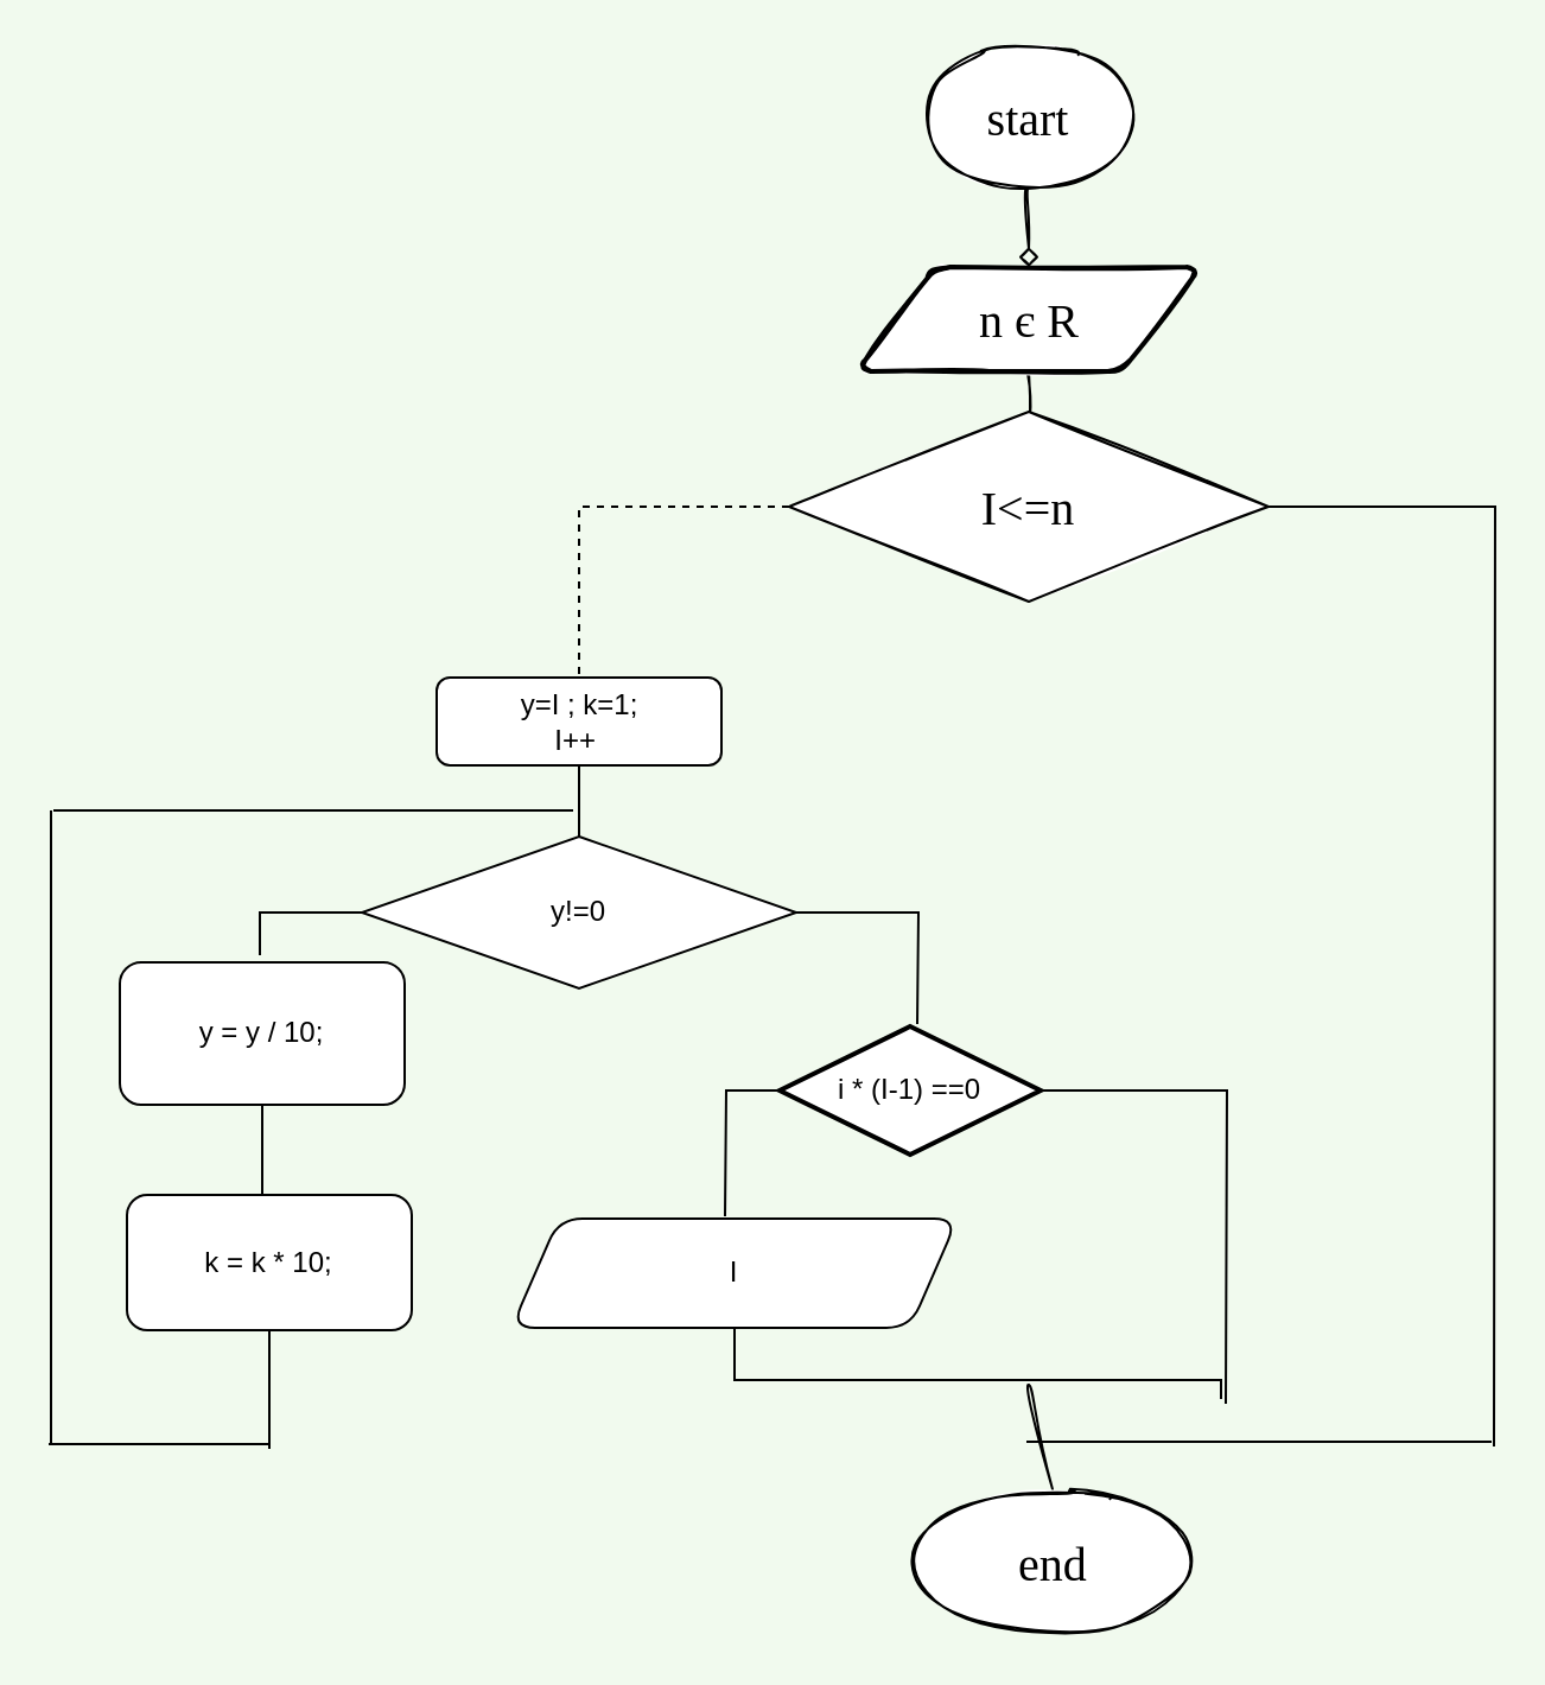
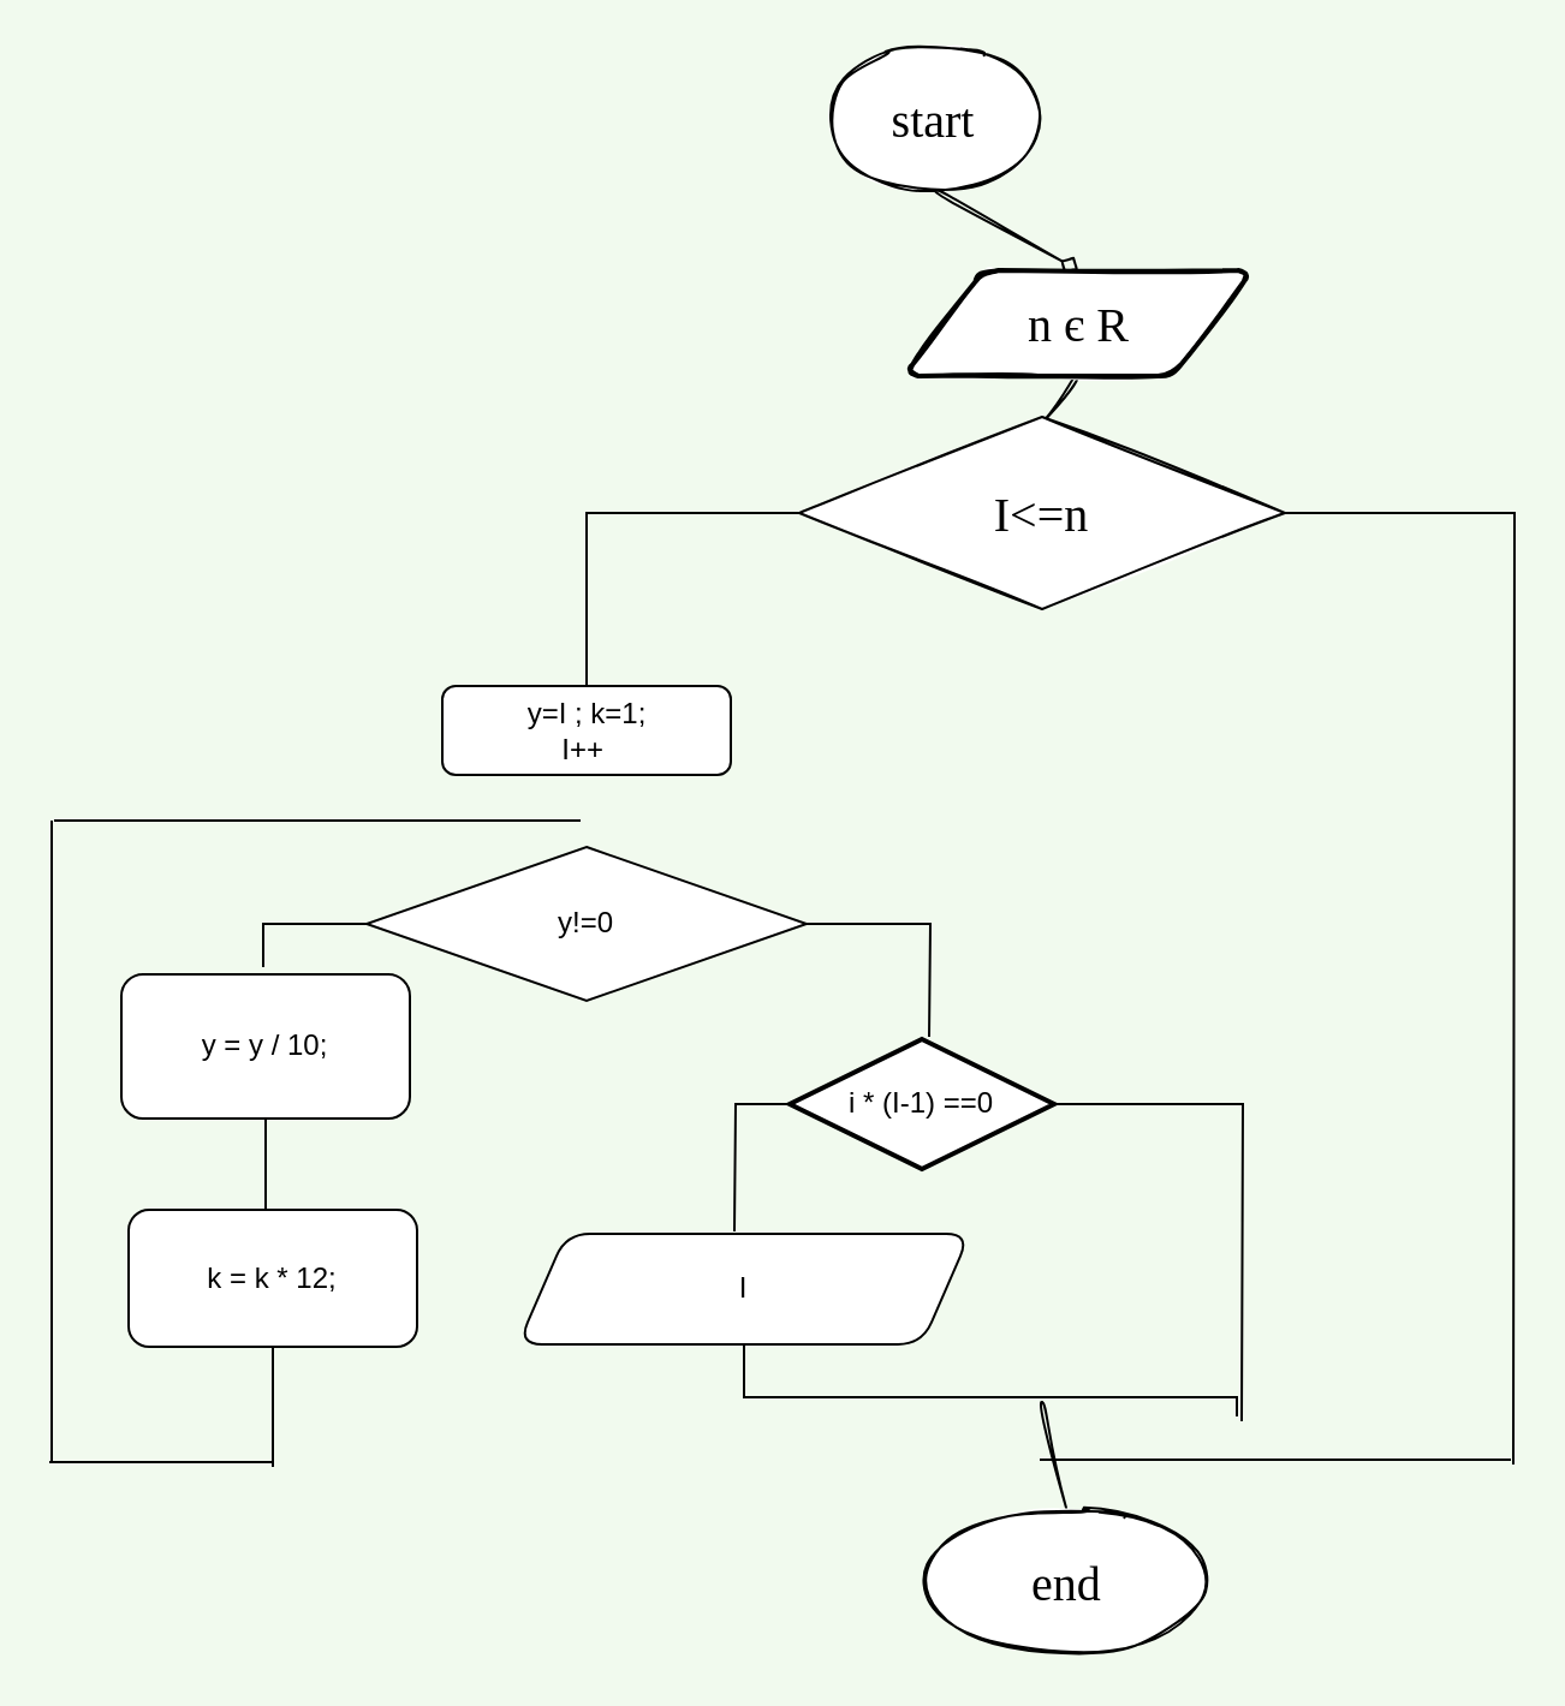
- <mxCell id="3" value="start" style="ellipse;whiteSpace=wrap;html=1;hachureGap=4;fontFamily=Architects Daughter;fontSource=https%3A%2F%2Ffonts.googleapis.com%2Fcss%3Ffamily%3DArchitects%2BDaughter;fontSize=20;sketch=1;rounded=1;" parent="1" vertex="1"><mxGeometry x="387" y="20" width="92" height="58" as="geometry" /></mxCell>
+ <mxCell id="3" value="start" style="ellipse;whiteSpace=wrap;html=1;hachureGap=4;fontFamily=Architects Daughter;fontSource=https%3A%2F%2Ffonts.googleapis.com%2Fcss%3Ffamily%3DArchitects%2BDaughter;fontSize=20;sketch=1;rounded=1;" parent="1" vertex="1"><mxGeometry x="342" y="20" width="92" height="58" as="geometry" /></mxCell>
- <mxCell id="5" value="n є R" style="shape=parallelogram;html=1;strokeWidth=2;perimeter=parallelogramPerimeter;whiteSpace=wrap;arcSize=12;size=0.23;hachureGap=4;fontFamily=Architects Daughter;fontSource=https%3A%2F%2Ffonts.googleapis.com%2Fcss%3Ffamily%3DArchitects%2BDaughter;fontSize=20;sketch=1;rounded=1;" parent="1" vertex="1"><mxGeometry x="360.5" y="112" width="145" height="44" as="geometry" /></mxCell>
+ <mxCell id="5" value="n є R" style="shape=parallelogram;html=1;strokeWidth=2;perimeter=parallelogramPerimeter;whiteSpace=wrap;arcSize=12;size=0.23;hachureGap=4;fontFamily=Architects Daughter;fontSource=https%3A%2F%2Ffonts.googleapis.com%2Fcss%3Ffamily%3DArchitects%2BDaughter;fontSize=20;sketch=1;rounded=1;" parent="1" vertex="1"><mxGeometry x="375.5" y="112" width="145" height="44" as="geometry" /></mxCell>
- <mxCell id="8" style="edgeStyle=orthogonalEdgeStyle;rounded=0;orthogonalLoop=1;jettySize=auto;html=1;exitX=0;exitY=0.5;exitDx=0;exitDy=0;endArrow=none;endFill=0;entryX=0.5;entryY=0;entryDx=0;entryDy=0;dashed=1;" edge="1" parent="1" source="10" target="12"><mxGeometry relative="1" as="geometry"><mxPoint x="248" y="274" as="targetPoint" /></mxGeometry></mxCell>
+ <mxCell id="8" style="edgeStyle=orthogonalEdgeStyle;rounded=0;orthogonalLoop=1;jettySize=auto;html=1;exitX=0;exitY=0.5;exitDx=0;exitDy=0;endArrow=none;endFill=0;entryX=0.5;entryY=0;entryDx=0;entryDy=0;" edge="1" parent="1" source="10" target="12"><mxGeometry relative="1" as="geometry"><mxPoint x="248" y="274" as="targetPoint" /></mxGeometry></mxCell>
- <mxCell id="11" style="edgeStyle=orthogonalEdgeStyle;rounded=0;orthogonalLoop=1;jettySize=auto;html=1;endArrow=none;endFill=0;" edge="1" parent="1" source="12" target="15"><mxGeometry relative="1" as="geometry" /></mxCell>
- <mxCell id="19" value="k = k * 10;" style="rounded=1;whiteSpace=wrap;html=1;" vertex="1" parent="1"><mxGeometry x="53" y="503" width="120" height="57" as="geometry" /></mxCell>
+ <mxCell id="19" value="k = k * 12;" style="rounded=1;whiteSpace=wrap;html=1;" vertex="1" parent="1"><mxGeometry x="53" y="503" width="120" height="57" as="geometry" /></mxCell>
